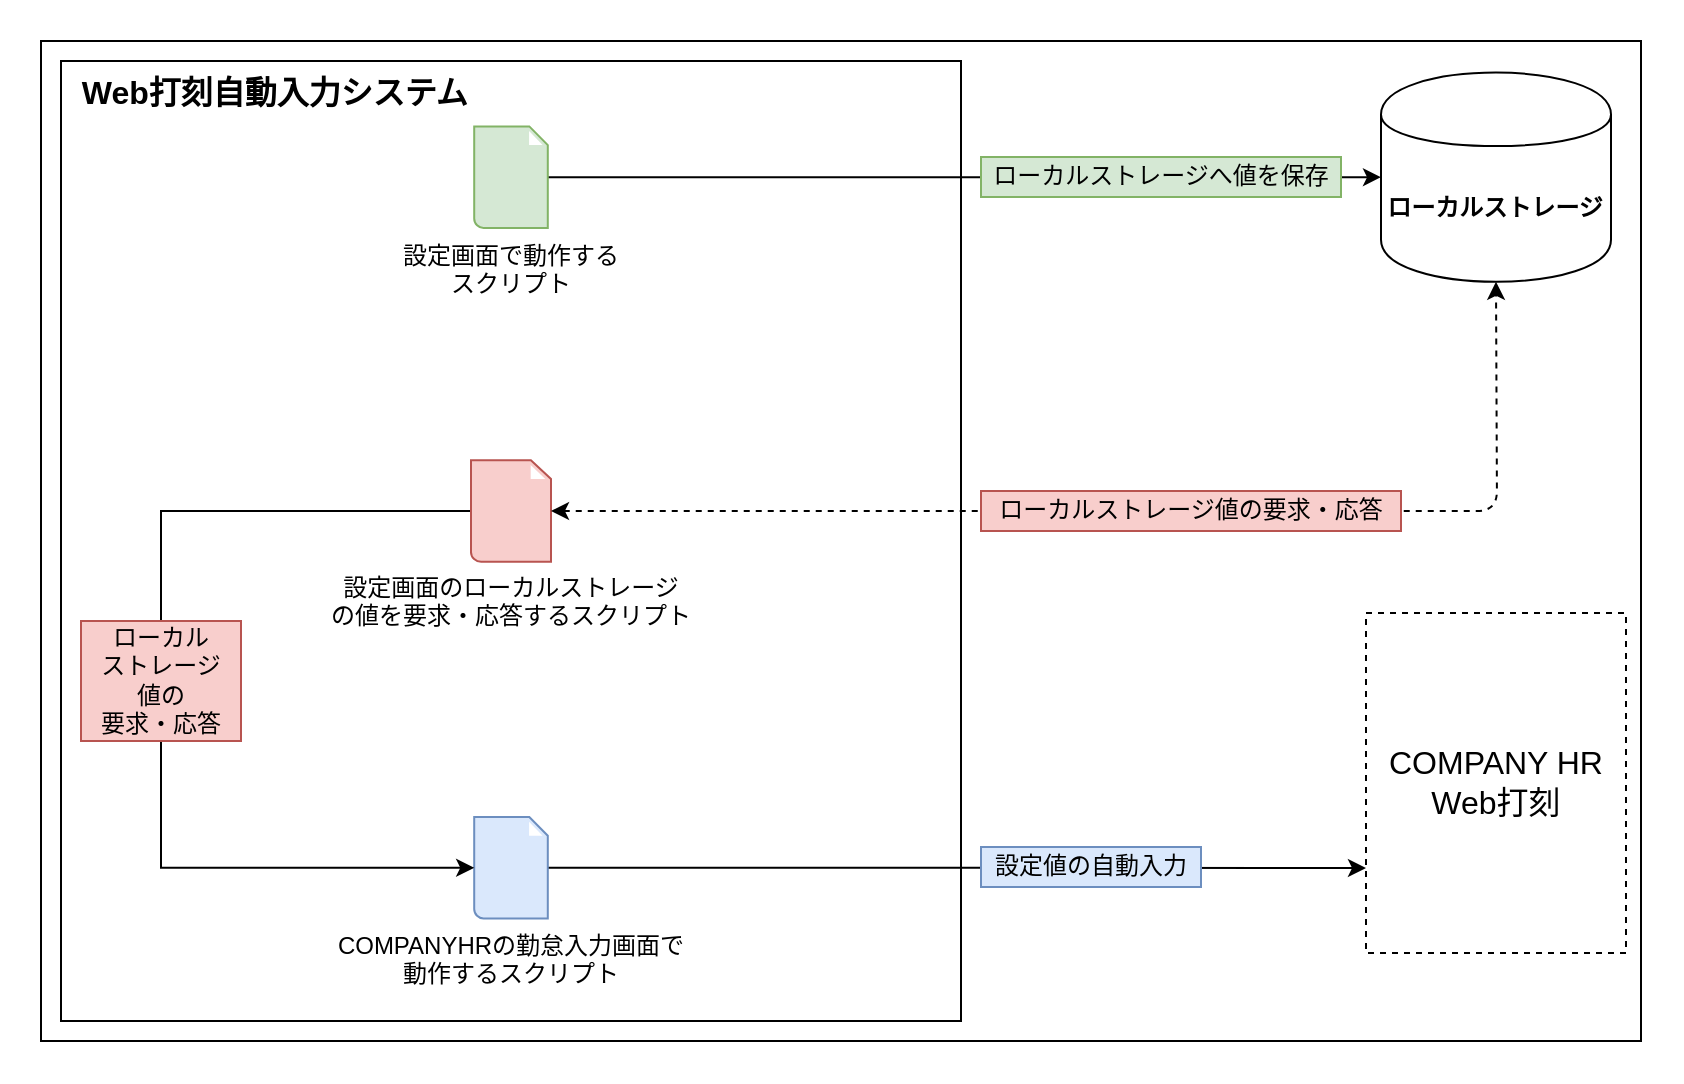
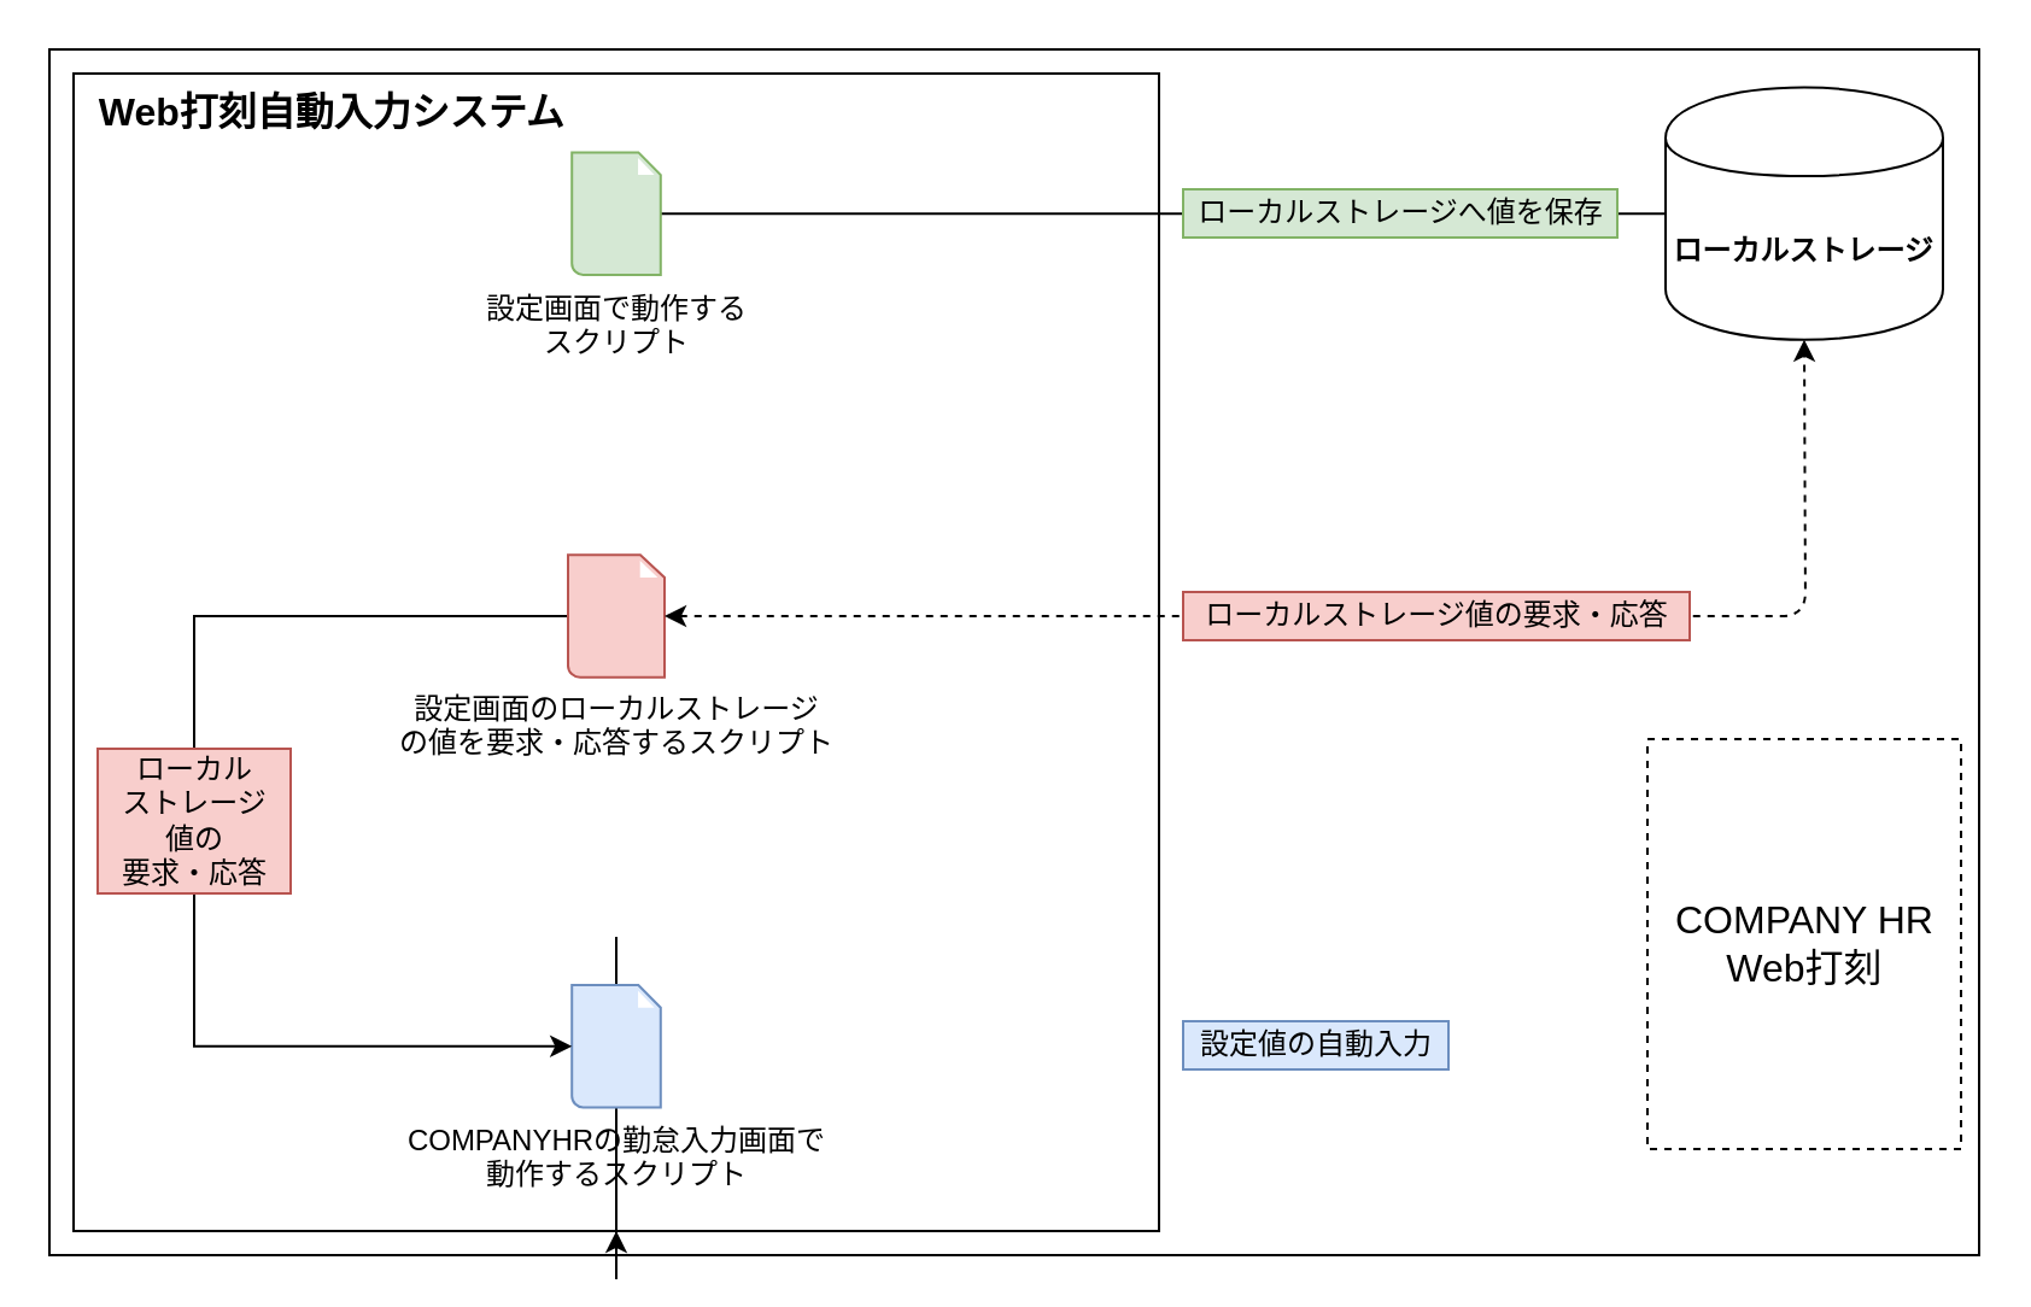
- <mxCell id="9" style="edgeStyle=orthogonalEdgeStyle;rounded=0;orthogonalLoop=1;jettySize=auto;html=1;entryX=0;entryY=0.5;entryDx=0;entryDy=0;" parent="1" source="10" target="6" edge="1"><mxGeometry relative="1" as="geometry" /></mxCell>
+ <mxCell id="9" style="edgeStyle=orthogonalEdgeStyle;rounded=0;orthogonalLoop=1;jettySize=auto;html=1;entryX=0;entryY=0.5;entryDx=0;entryDy=0;endArrow=none;" parent="1" source="10" target="6" edge="1"><mxGeometry relative="1" as="geometry" /></mxCell>
- <mxCell id="7" style="edgeStyle=orthogonalEdgeStyle;rounded=0;orthogonalLoop=1;jettySize=auto;html=1;entryX=0;entryY=0.75;entryDx=0;entryDy=0;" parent="1" source="8" target="5" edge="1"><mxGeometry relative="1" as="geometry" /></mxCell>
+ <mxCell id="7" style="edgeStyle=orthogonalEdgeStyle;rounded=0;orthogonalLoop=1;jettySize=auto;html=1;" parent="1" source="8" target="3" edge="1"><mxGeometry relative="1" as="geometry" /></mxCell>
